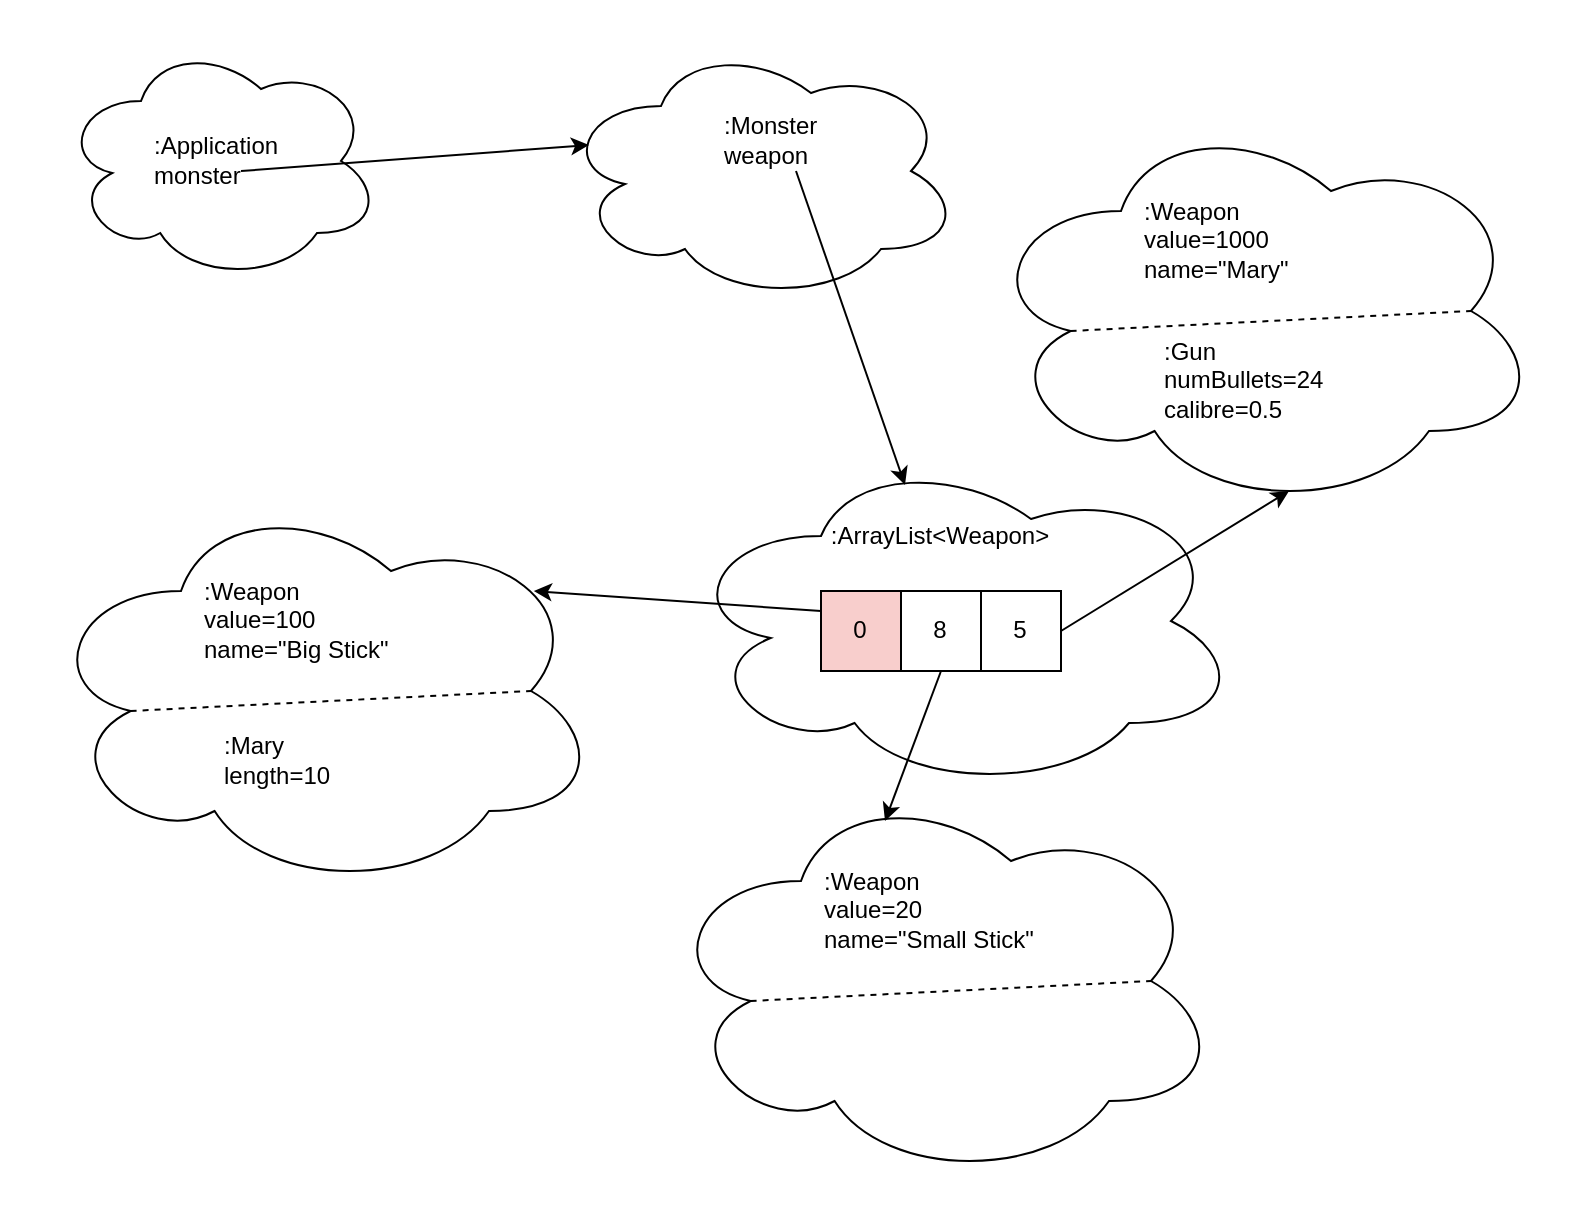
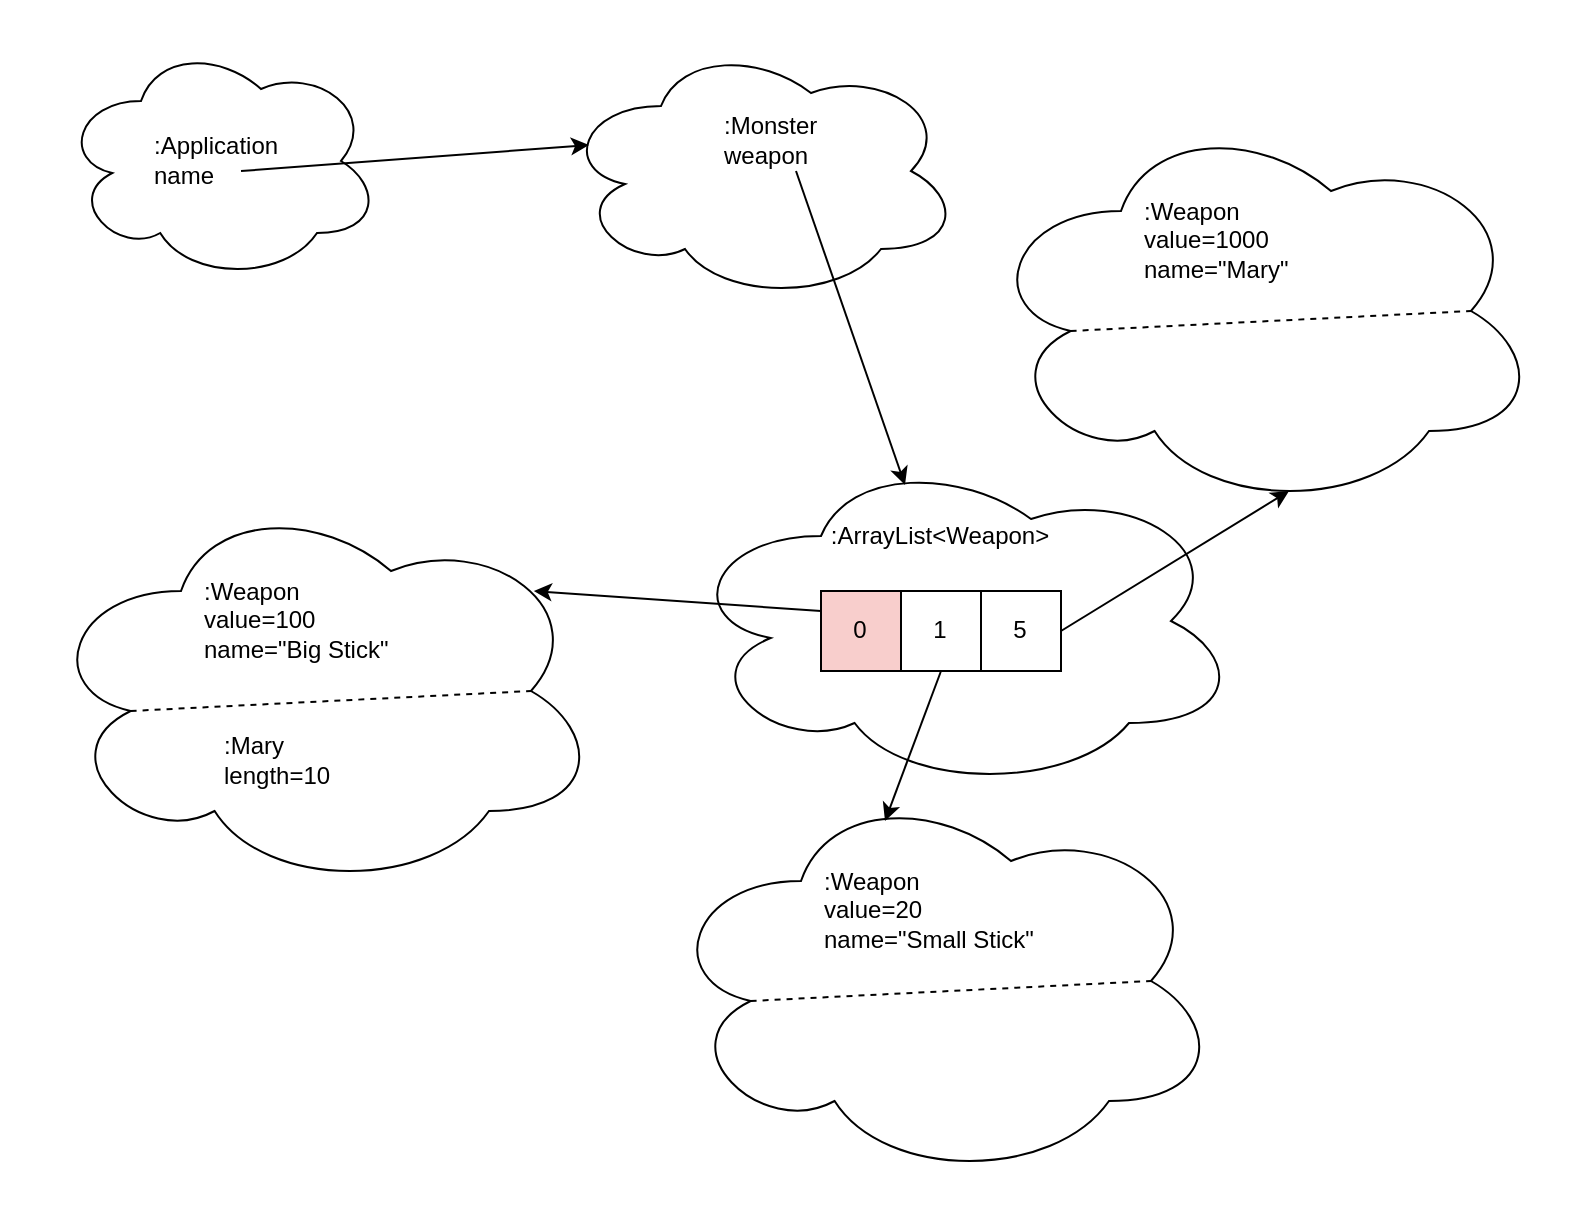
- <mxCell id="22" value="&lt;div&gt;:Application&lt;/div&gt;&lt;div&gt;monster&lt;br&gt;&lt;/div&gt;" style="text;html=1;strokeColor=none;fillColor=none;align=left;verticalAlign=middle;whiteSpace=wrap;rounded=0;" vertex="1" parent="1"><mxGeometry x="75" y="65" width="70" height="30" as="geometry" /></mxCell>
+ <mxCell id="22" value="&lt;div&gt;:Application&lt;/div&gt;&lt;div&gt;name&lt;br&gt;&lt;/div&gt;" style="text;html=1;strokeColor=none;fillColor=none;align=left;verticalAlign=middle;whiteSpace=wrap;rounded=0;" vertex="1" parent="1"><mxGeometry x="75" y="65" width="70" height="30" as="geometry" /></mxCell>
- <mxCell id="20" value="&lt;div&gt;:Gun&lt;/div&gt;&lt;div&gt;numBullets=24&lt;/div&gt;&lt;div&gt;calibre=0.5&lt;br&gt;&lt;/div&gt;" style="text;html=1;strokeColor=none;fillColor=none;align=left;verticalAlign=middle;whiteSpace=wrap;rounded=0;" vertex="1" parent="1"><mxGeometry x="580" y="165" width="160" height="50" as="geometry" /></mxCell>
- <mxCell id="8" value="8" style="whiteSpace=wrap;html=1;aspect=fixed;" vertex="1" parent="1"><mxGeometry x="450" y="295" width="40" height="40" as="geometry" /></mxCell>
+ <mxCell id="8" value="1" style="whiteSpace=wrap;html=1;aspect=fixed;" vertex="1" parent="1"><mxGeometry x="450" y="295" width="40" height="40" as="geometry" /></mxCell>
